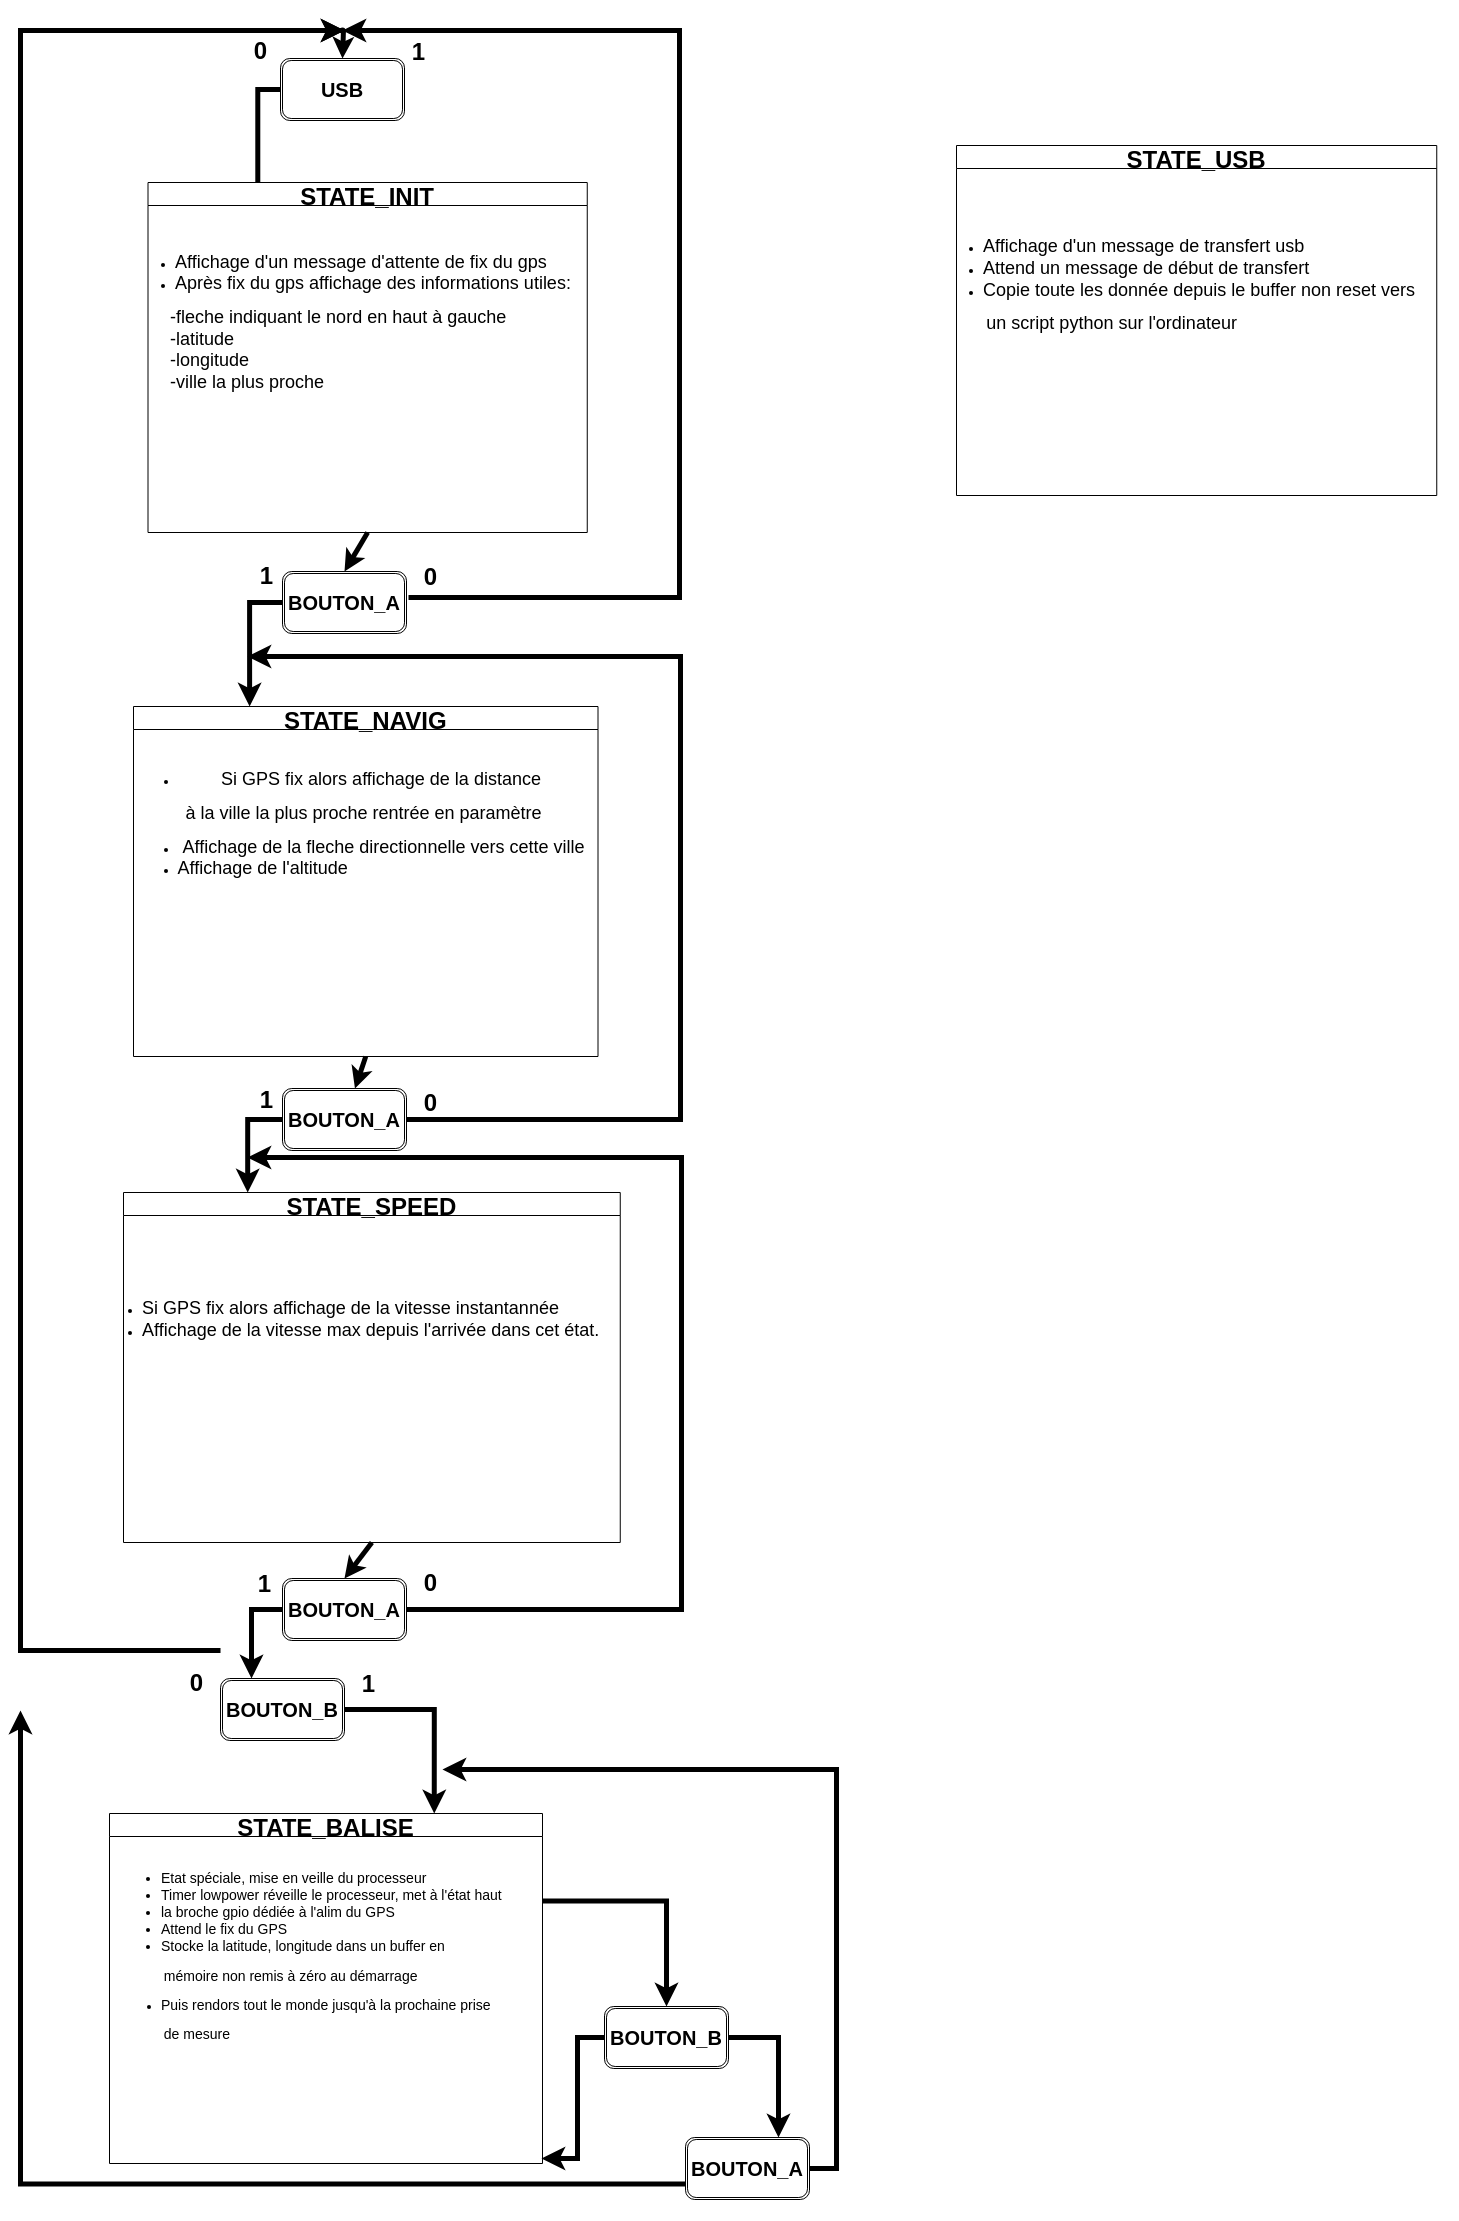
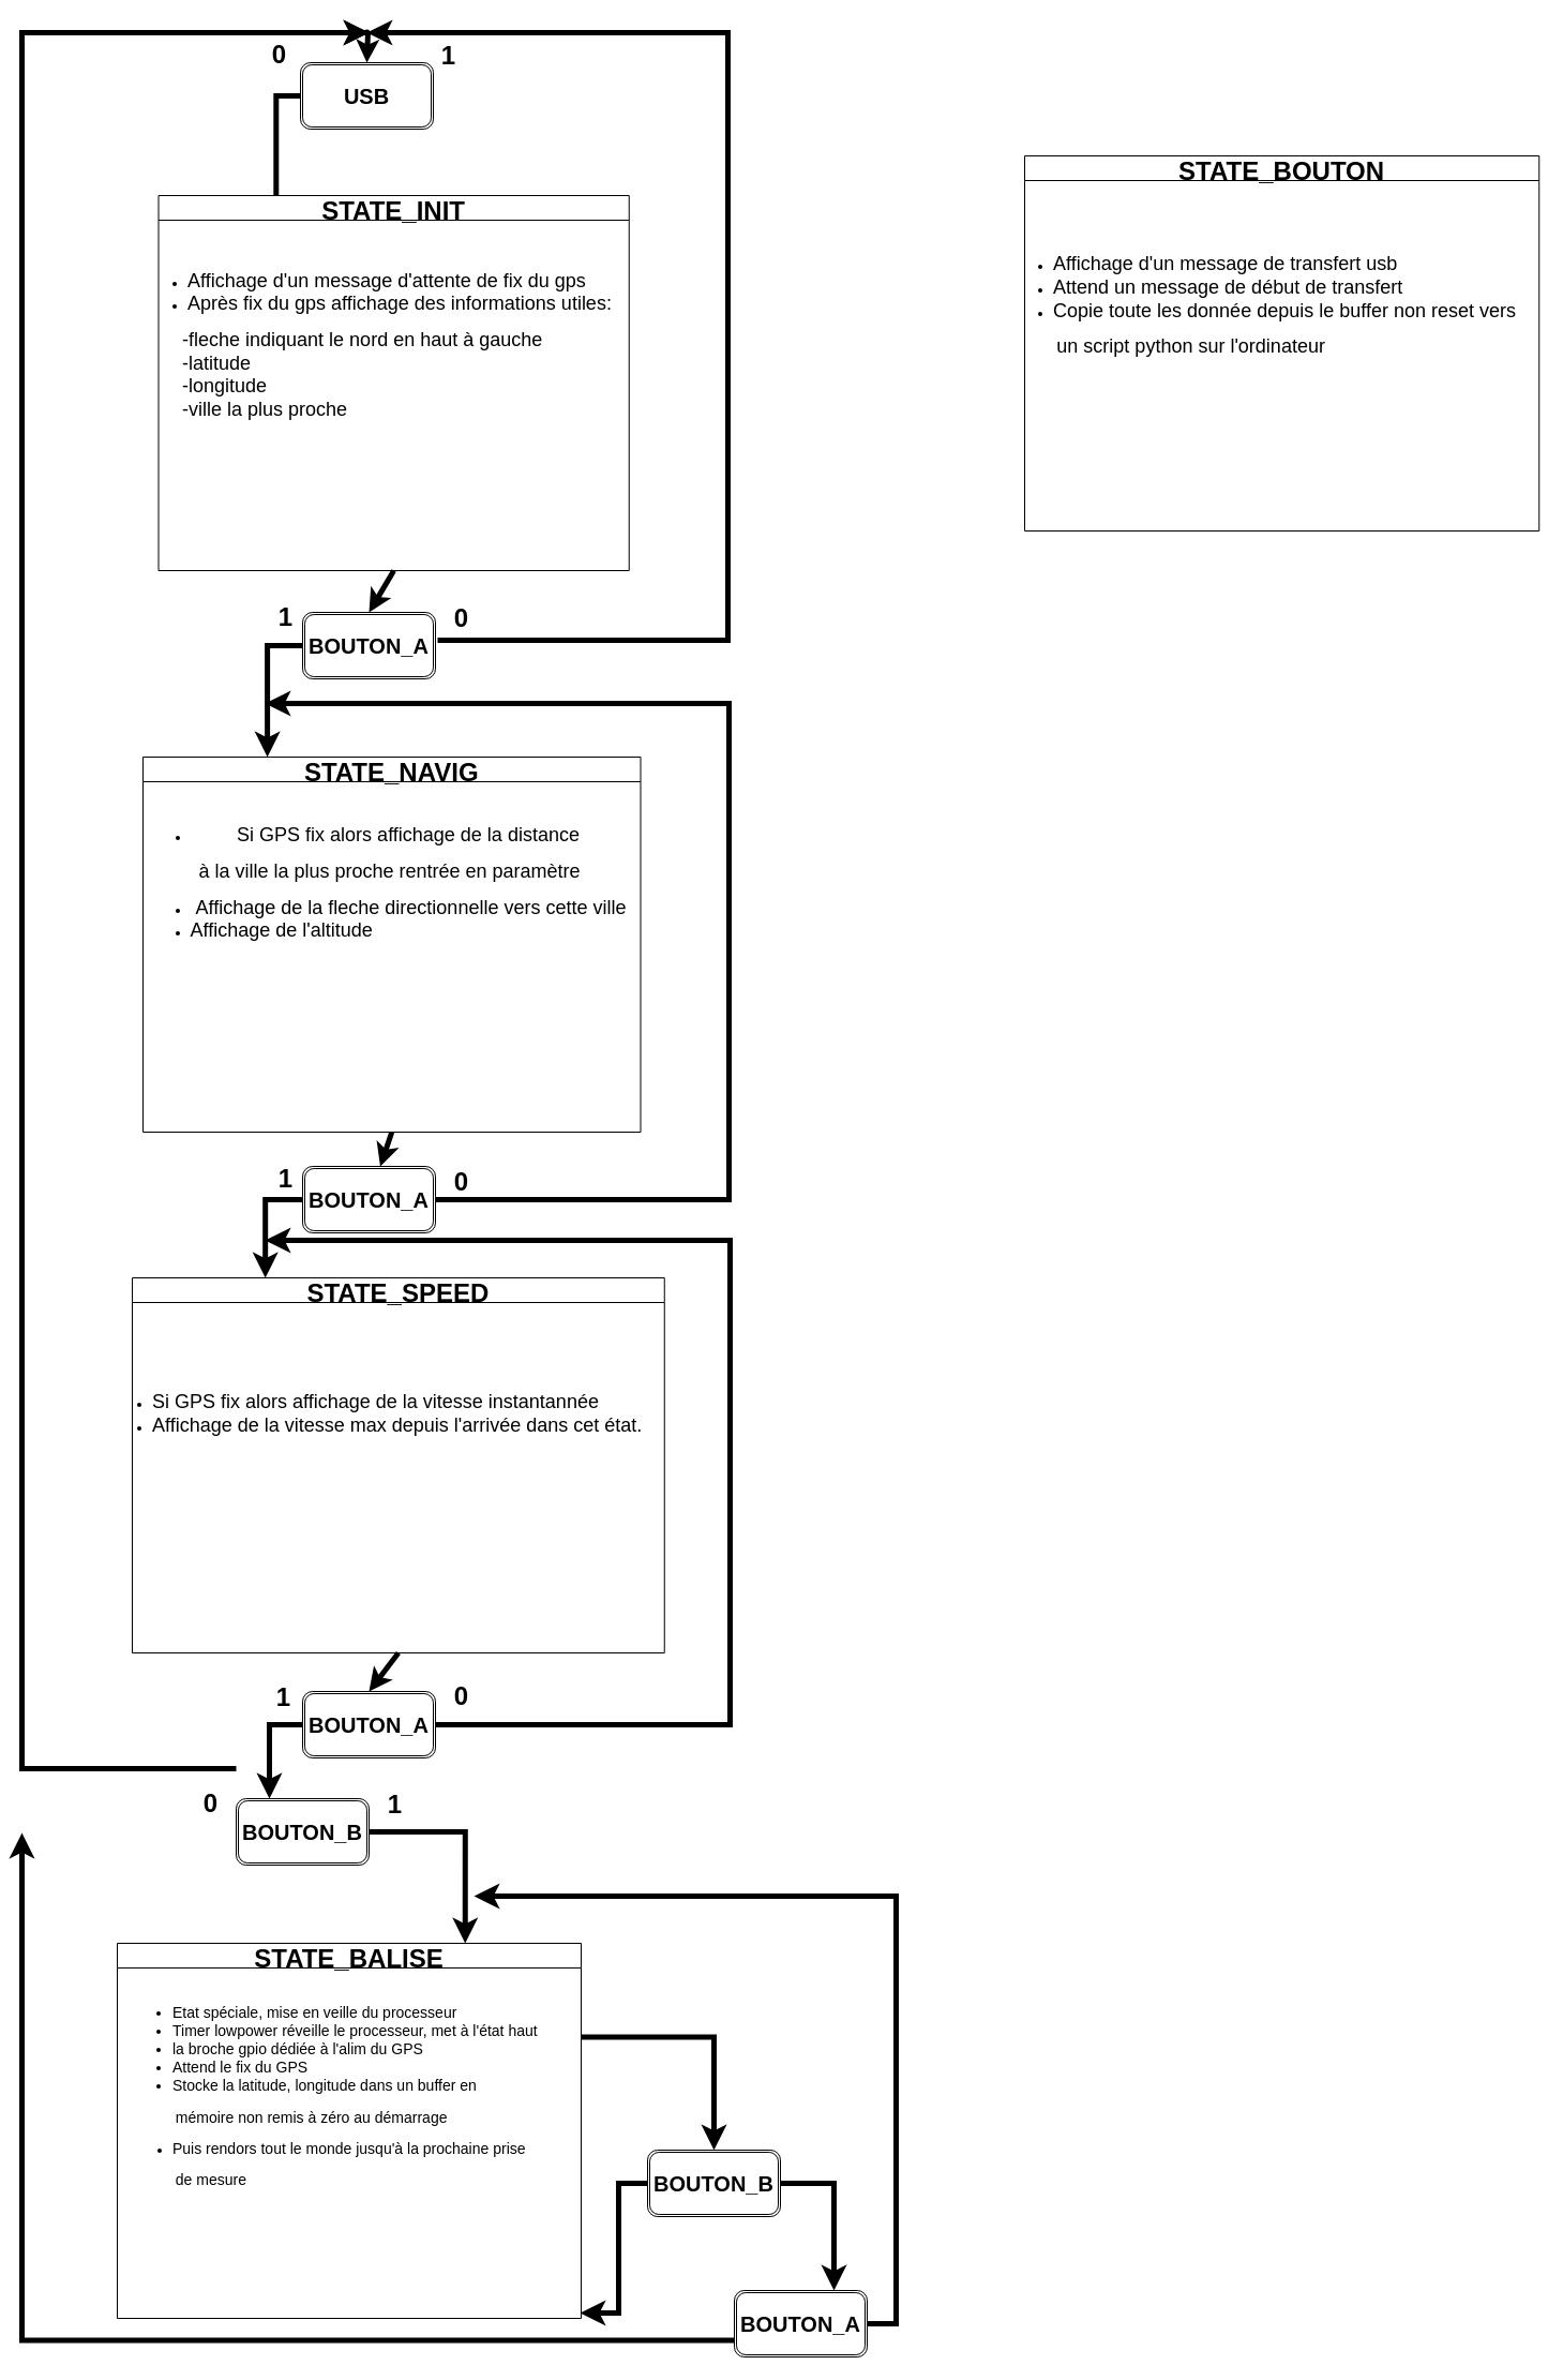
- <mxCell id="42" value="STATE_USB" style="swimlane;fontSize=24;" vertex="1" parent="1"><mxGeometry x="956" y="145" width="480.25" height="350" as="geometry"><mxRectangle x="267" y="272" width="139" height="41" as="alternateBounds" /></mxGeometry></mxCell>
+ <mxCell id="42" value="STATE_BOUTON" style="swimlane;fontSize=24;" vertex="1" parent="1"><mxGeometry x="956" y="145" width="480.25" height="350" as="geometry"><mxRectangle x="267" y="272" width="139" height="41" as="alternateBounds" /></mxGeometry></mxCell>
